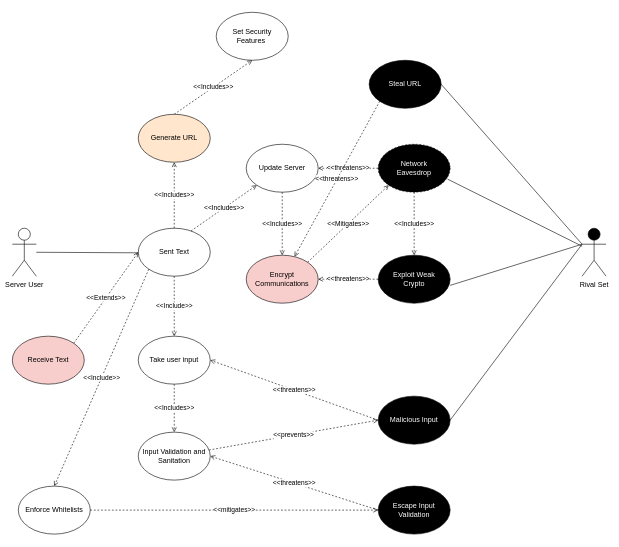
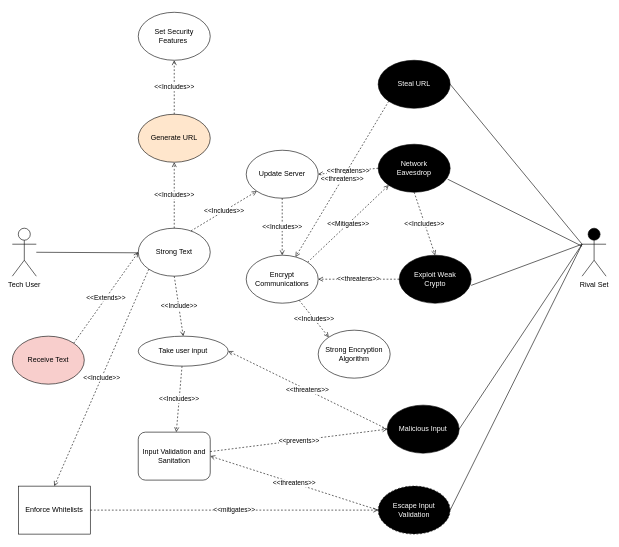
- <mxCell id="32" value="Set Security Features&amp;nbsp;" style="ellipse;whiteSpace=wrap;html=1;" parent="1" vertex="1"><mxGeometry x="360" y="20" width="120" height="80" as="geometry" /></mxCell>
+ <mxCell id="32" value="Set Security Features&amp;nbsp;" style="ellipse;whiteSpace=wrap;html=1;" parent="1" vertex="1"><mxGeometry x="230" y="20" width="120" height="80" as="geometry" /></mxCell>
- <mxCell id="30" value="Steal URL" style="ellipse;whiteSpace=wrap;html=1;fillColor=#000000;fontColor=#FFFFFF;" parent="1" vertex="1"><mxGeometry x="615" y="100" width="120" height="80" as="geometry" /></mxCell>
+ <mxCell id="30" value="Steal URL" style="ellipse;whiteSpace=wrap;html=1;fillColor=#000000;fontColor=#FFFFFF;" parent="1" vertex="1"><mxGeometry x="630" y="100" width="120" height="80" as="geometry" /></mxCell>
- <mxCell id="6" value="Update Server" style="ellipse;whiteSpace=wrap;html=1;" parent="1" vertex="1"><mxGeometry x="410" y="240" width="120" height="80" as="geometry" /></mxCell>
+ <mxCell id="6" value="Update Server" style="ellipse;whiteSpace=wrap;html=1;" parent="1" vertex="1"><mxGeometry x="410" y="250" width="120" height="80" as="geometry" /></mxCell>
- <mxCell id="16" value="Network &lt;br&gt;Eavesdrop" style="ellipse;whiteSpace=wrap;html=1;fillColor=#000000;fontColor=#FFFFFF;dashed=1;" parent="1" vertex="1"><mxGeometry x="630" y="240" width="120" height="80" as="geometry" /></mxCell>
+ <mxCell id="16" value="Network &lt;br&gt;Eavesdrop" style="ellipse;whiteSpace=wrap;html=1;fillColor=#000000;fontColor=#FFFFFF;" parent="1" vertex="1"><mxGeometry x="630" y="240" width="120" height="80" as="geometry" /></mxCell>
- <mxCell id="3" value="Sent Text" style="ellipse;whiteSpace=wrap;html=1;" parent="1" vertex="1"><mxGeometry x="230" y="380" width="120" height="80" as="geometry" /></mxCell>
+ <mxCell id="3" value="Strong Text" style="ellipse;whiteSpace=wrap;html=1;" parent="1" vertex="1"><mxGeometry x="230" y="380" width="120" height="80" as="geometry" /></mxCell>
- <mxCell id="18" value="Encrypt Communications" style="ellipse;whiteSpace=wrap;html=1;fillColor=#f8cecc;" parent="1" vertex="1"><mxGeometry x="410" y="425" width="120" height="80" as="geometry" /></mxCell>
+ <mxCell id="18" value="Encrypt Communications" style="ellipse;whiteSpace=wrap;html=1;" parent="1" vertex="1"><mxGeometry x="410" y="425" width="120" height="80" as="geometry" /></mxCell>
- <mxCell id="22" value="Exploit Weak &lt;br&gt;Crypto" style="ellipse;whiteSpace=wrap;html=1;fillColor=#000000;fontColor=#FFFFFF;" parent="1" vertex="1"><mxGeometry x="630" y="425" width="120" height="80" as="geometry" /></mxCell>
+ <mxCell id="22" value="Exploit Weak &lt;br&gt;Crypto" style="ellipse;whiteSpace=wrap;html=1;fillColor=#000000;fontColor=#FFFFFF;" parent="1" vertex="1"><mxGeometry x="665" y="425" width="120" height="80" as="geometry" /></mxCell>
- <mxCell id="2" value="Server User" style="shape=umlActor;verticalLabelPosition=bottom;verticalAlign=top;html=1;outlineConnect=0;" parent="1" vertex="1"><mxGeometry x="20" y="380" width="40" height="80" as="geometry" /></mxCell>
+ <mxCell id="2" value="Tech User" style="shape=umlActor;verticalLabelPosition=bottom;verticalAlign=top;html=1;outlineConnect=0;" parent="1" vertex="1"><mxGeometry x="20" y="380" width="40" height="80" as="geometry" /></mxCell>
+ <mxCell id="25" value="&amp;lt;&amp;lt;Includes&amp;gt;&amp;gt;" style="rounded=1;orthogonalLoop=1;jettySize=auto;html=1;dashed=1;strokeWidth=1;endFill=0;endArrow=open;entryX=0;entryY=0;entryDx=0;entryDy=0;" parent="1" source="18" target="21" edge="1"><mxGeometry relative="1" as="geometry"><mxPoint x="500" y="505" as="sourcePoint" /><mxPoint x="527.04" y="603" as="targetPoint" /></mxGeometry></mxCell>
+ <mxCell id="21" value="Strong Encryption Algorithm" style="ellipse;whiteSpace=wrap;html=1;" parent="1" vertex="1"><mxGeometry x="530" y="550" width="120" height="80" as="geometry" /></mxCell>
- <mxCell id="14" value="Take user input" style="ellipse;whiteSpace=wrap;html=1;" parent="1" vertex="1"><mxGeometry x="230" y="560" width="120" height="80" as="geometry" /></mxCell>
+ <mxCell id="14" value="Take user input" style="ellipse;whiteSpace=wrap;html=1;" parent="1" vertex="1"><mxGeometry x="230" y="560" width="150" height="50" as="geometry" /></mxCell>
+ <mxCell id="39" value="" style="endArrow=none;html=1;exitX=0;exitY=0.333;exitDx=0;exitDy=0;exitPerimeter=0;entryX=1;entryY=0.5;entryDx=0;entryDy=0;" edge="1" parent="1" source="26" target="37"><mxGeometry width="50" height="50" relative="1" as="geometry"><mxPoint x="1000" y="496.667" as="sourcePoint" /><mxPoint x="780" y="870" as="targetPoint" /></mxGeometry></mxCell>
- <mxCell id="11" value="Malicious Input" style="ellipse;whiteSpace=wrap;html=1;fillColor=#000000;fontColor=#FFFFFF;" parent="1" vertex="1"><mxGeometry x="630" y="660" width="120" height="80" as="geometry" /></mxCell>
+ <mxCell id="11" value="Malicious Input" style="ellipse;whiteSpace=wrap;html=1;fillColor=#000000;fontColor=#FFFFFF;" parent="1" vertex="1"><mxGeometry x="645" y="675" width="120" height="80" as="geometry" /></mxCell>
- <mxCell id="9" value="Input Validation and Sanitation" style="ellipse;whiteSpace=wrap;html=1;" parent="1" vertex="1"><mxGeometry x="230" y="720" width="120" height="80" as="geometry" /></mxCell>
+ <mxCell id="9" value="Input Validation and Sanitation" style="whiteSpace=wrap;html=1;rounded=1;" parent="1" vertex="1"><mxGeometry x="230" y="720" width="120" height="80" as="geometry" /></mxCell>
- <mxCell id="40" value="Enforce Whitelists" style="ellipse;whiteSpace=wrap;html=1;" vertex="1" parent="1"><mxGeometry x="30" y="810" width="120" height="80" as="geometry" /></mxCell>
+ <mxCell id="40" value="Enforce Whitelists" style="whiteSpace=wrap;html=1;rounded=0;" vertex="1" parent="1"><mxGeometry x="30" y="810" width="120" height="80" as="geometry" /></mxCell>
- <mxCell id="37" value="Escape Input Validation" style="ellipse;whiteSpace=wrap;html=1;fillColor=#000000;fontColor=#FFFFFF;" vertex="1" parent="1"><mxGeometry x="630" y="810" width="120" height="80" as="geometry" /></mxCell>
+ <mxCell id="37" value="Escape Input Validation" style="ellipse;whiteSpace=wrap;html=1;fillColor=#000000;fontColor=#FFFFFF;dashed=1;" vertex="1" parent="1"><mxGeometry x="630" y="810" width="120" height="80" as="geometry" /></mxCell>
